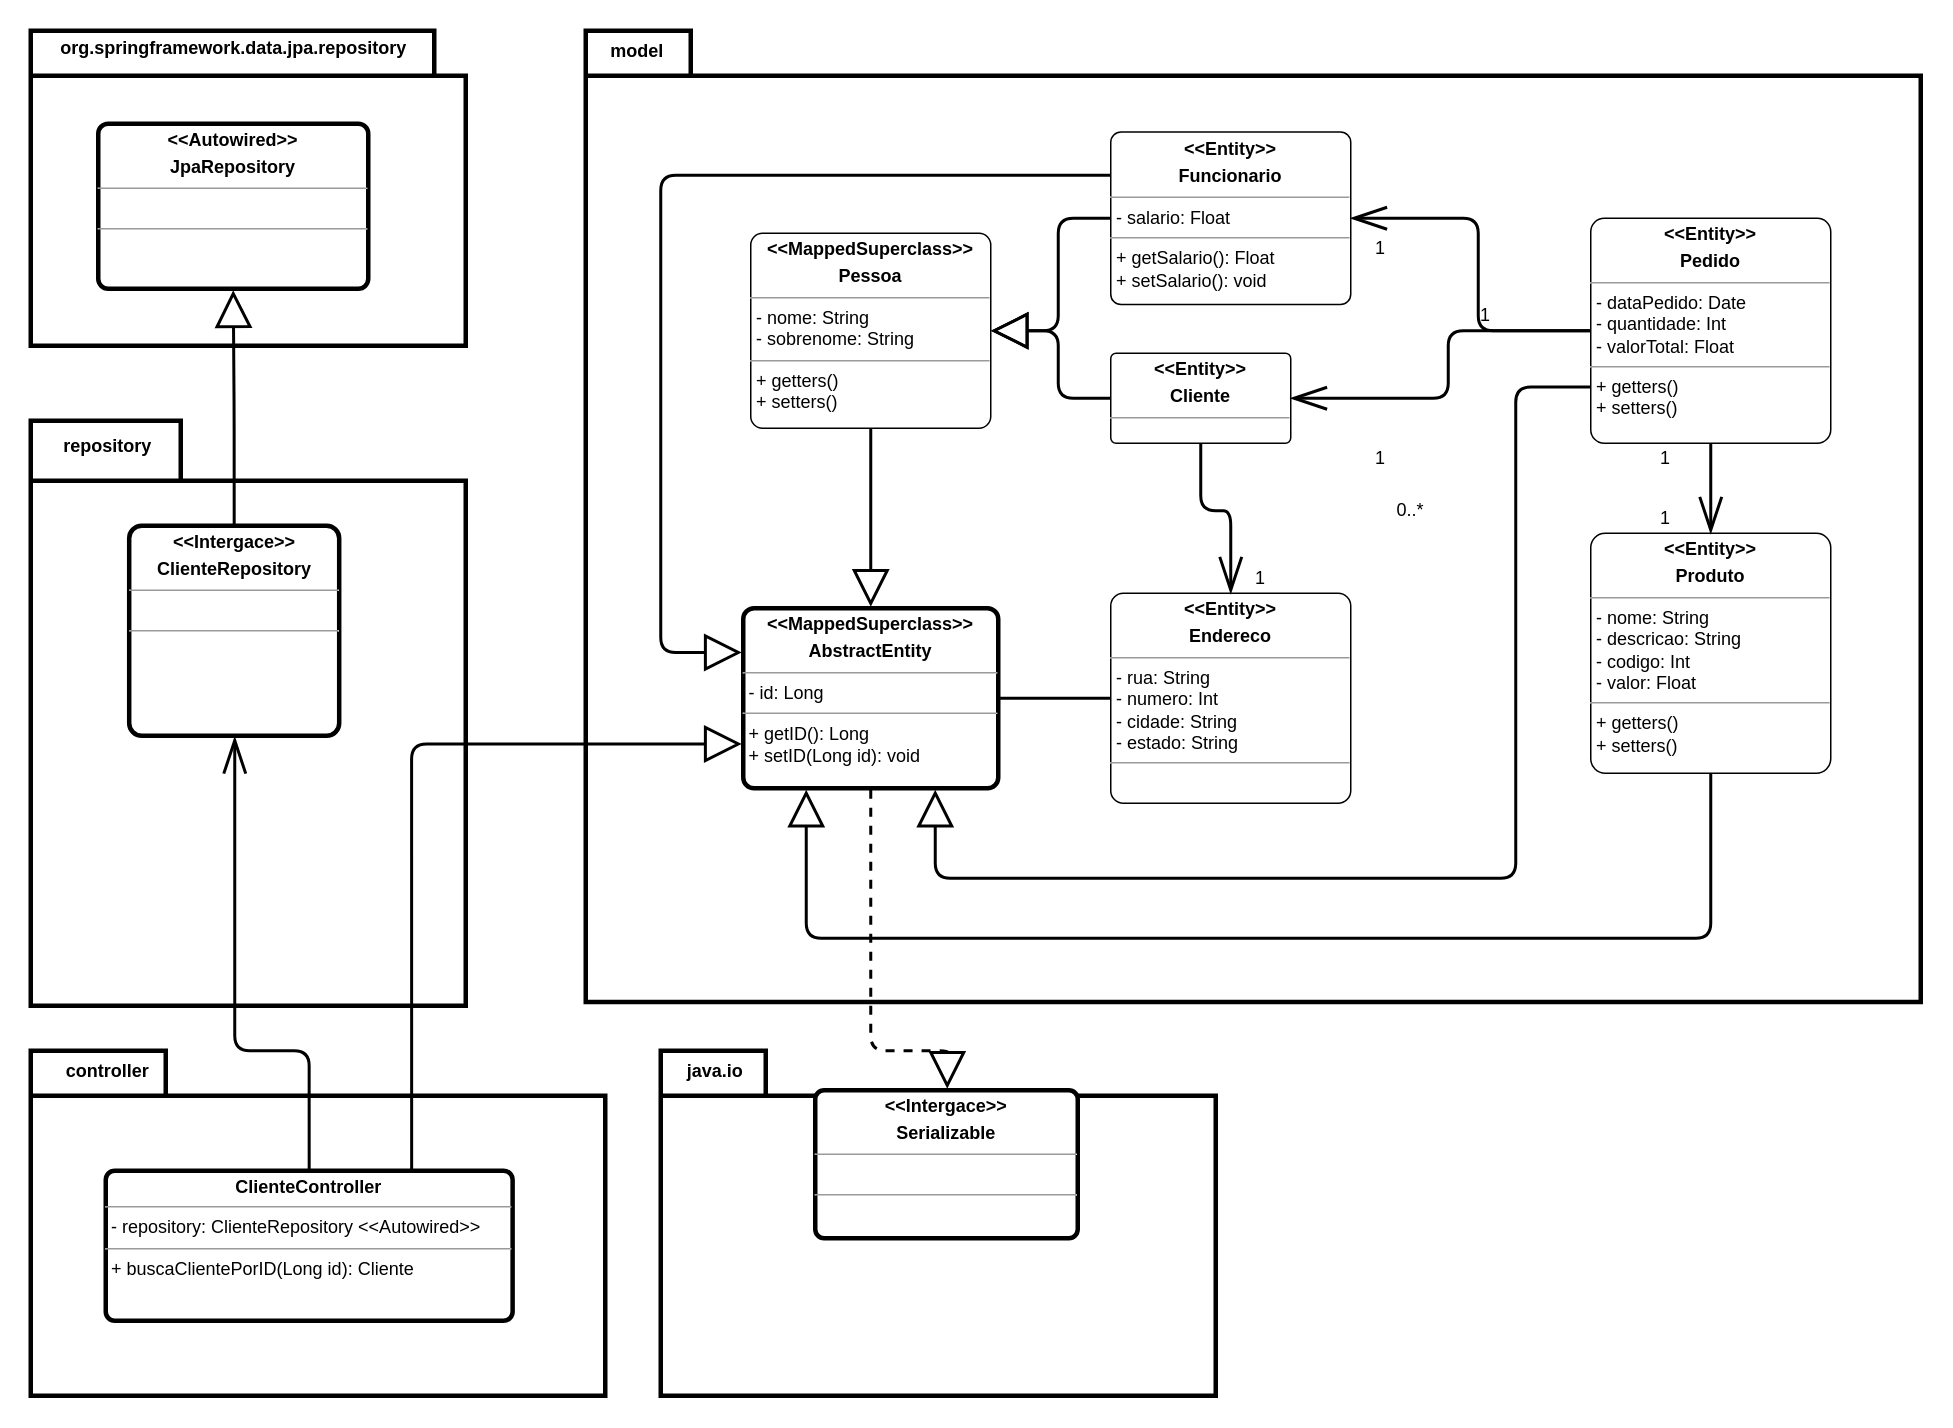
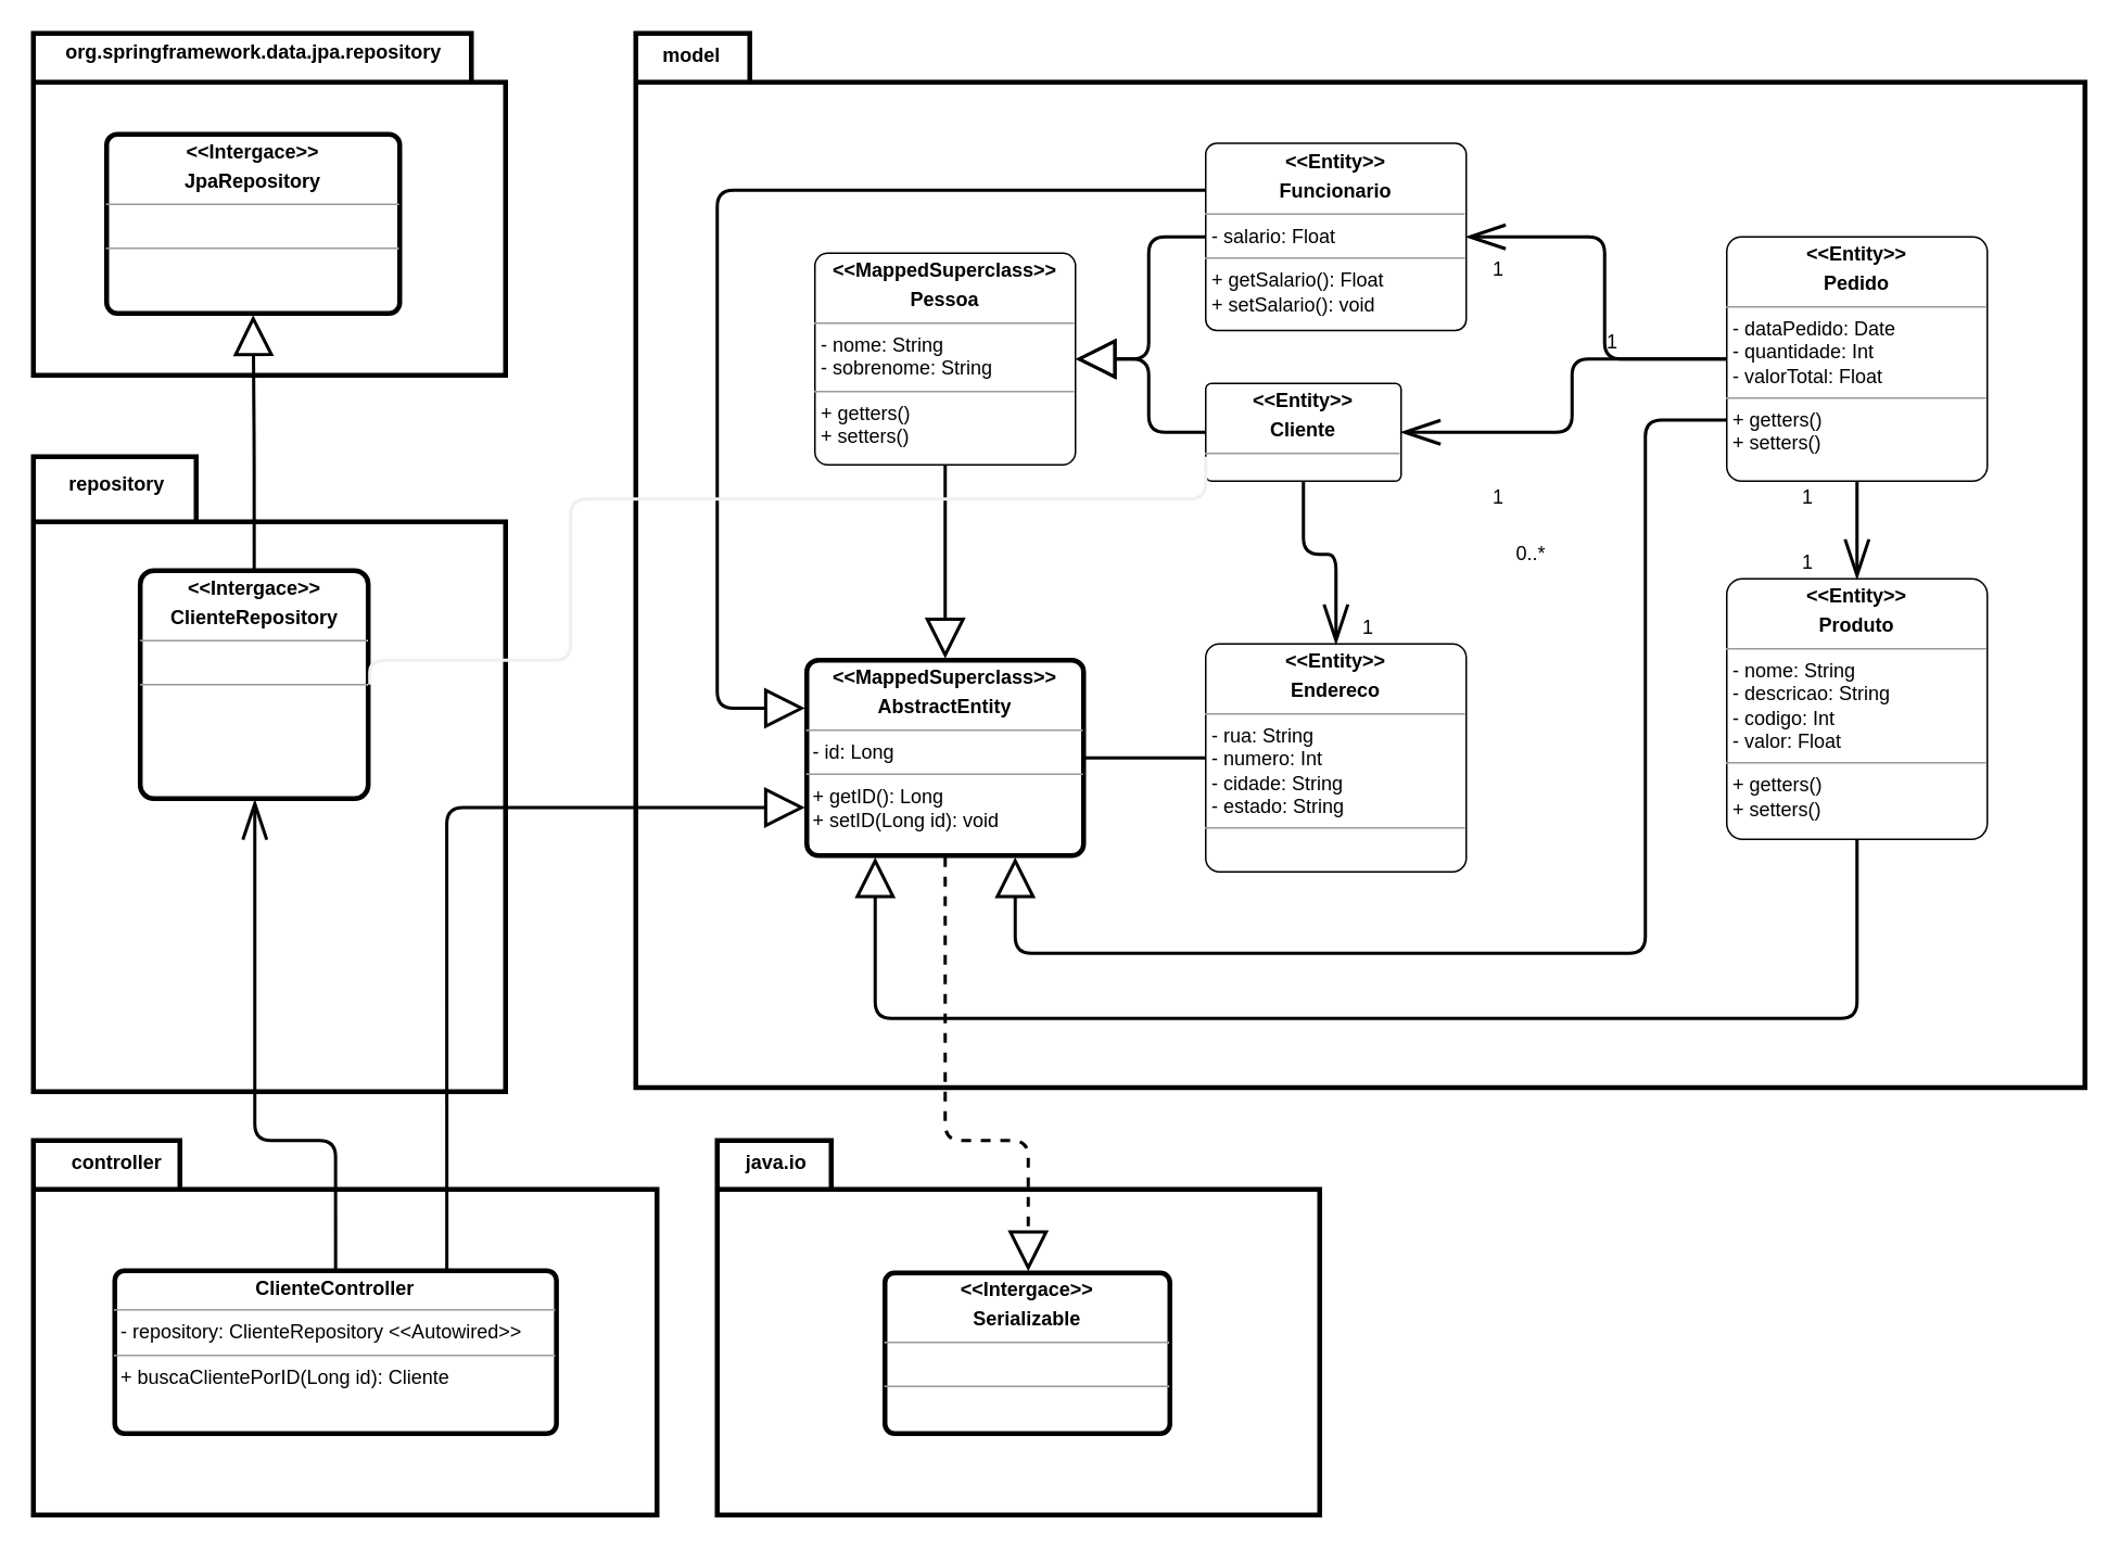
- <mxCell id="35" value="&lt;p style=&quot;margin: 0px ; margin-top: 4px ; text-align: center&quot;&gt;&lt;b&gt;&amp;lt;&amp;lt;Autowired&amp;gt;&amp;gt;&lt;/b&gt;&lt;/p&gt;&lt;p style=&quot;margin: 0px ; margin-top: 4px ; text-align: center&quot;&gt;&lt;b&gt;JpaRepository&lt;/b&gt;&lt;/p&gt;&lt;hr size=&quot;1&quot;&gt;&lt;p style=&quot;margin: 0px ; margin-left: 4px&quot;&gt;&lt;br&gt;&lt;/p&gt;&lt;hr size=&quot;1&quot;&gt;&lt;p style=&quot;margin: 0px ; margin-left: 4px&quot;&gt;&lt;br&gt;&lt;/p&gt;" style="verticalAlign=middle;align=left;overflow=fill;fontSize=12;fontFamily=Helvetica;html=1;rounded=1;arcSize=6;perimeterSpacing=1;strokeWidth=3;autosize=1;spacing=10;" vertex="1" parent="34"><mxGeometry x="45" y="62" width="180" height="110" as="geometry" /></mxCell>
+ <mxCell id="35" value="&lt;p style=&quot;margin: 0px ; margin-top: 4px ; text-align: center&quot;&gt;&lt;b&gt;&amp;lt;&amp;lt;Intergace&amp;gt;&amp;gt;&lt;/b&gt;&lt;/p&gt;&lt;p style=&quot;margin: 0px ; margin-top: 4px ; text-align: center&quot;&gt;&lt;b&gt;JpaRepository&lt;/b&gt;&lt;/p&gt;&lt;hr size=&quot;1&quot;&gt;&lt;p style=&quot;margin: 0px ; margin-left: 4px&quot;&gt;&lt;br&gt;&lt;/p&gt;&lt;hr size=&quot;1&quot;&gt;&lt;p style=&quot;margin: 0px ; margin-left: 4px&quot;&gt;&lt;br&gt;&lt;/p&gt;" style="verticalAlign=middle;align=left;overflow=fill;fontSize=12;fontFamily=Helvetica;html=1;rounded=1;arcSize=6;perimeterSpacing=1;strokeWidth=3;autosize=1;spacing=10;" vertex="1" parent="34"><mxGeometry x="45" y="62" width="180" height="110" as="geometry" /></mxCell>
+ <mxCell id="40" style="edgeStyle=orthogonalEdgeStyle;rounded=1;orthogonalLoop=1;jettySize=auto;html=1;exitX=0;exitY=0.75;exitDx=0;exitDy=0;entryX=1;entryY=0.5;entryDx=0;entryDy=0;endArrow=none;endFill=0;startSize=20;endSize=20;strokeColor=#f0f0f0;strokeWidth=2;" edge="1" parent="1" source="3" target="31"><mxGeometry relative="1" as="geometry"><Array as="points"><mxPoint x="350" y="306" /><mxPoint x="350" y="405" /></Array></mxGeometry></mxCell>
- <mxCell id="29" value="&lt;p style=&quot;margin: 0px ; margin-top: 4px ; text-align: center&quot;&gt;&lt;b&gt;&amp;lt;&amp;lt;Intergace&amp;gt;&amp;gt;&lt;/b&gt;&lt;/p&gt;&lt;p style=&quot;margin: 0px ; margin-top: 4px ; text-align: center&quot;&gt;&lt;b&gt;Serializable&lt;/b&gt;&lt;/p&gt;&lt;hr size=&quot;1&quot;&gt;&lt;p style=&quot;margin: 0px ; margin-left: 4px&quot;&gt;&lt;br&gt;&lt;/p&gt;&lt;hr size=&quot;1&quot;&gt;&lt;p style=&quot;margin: 0px ; margin-left: 4px&quot;&gt;&lt;br&gt;&lt;/p&gt;" style="verticalAlign=middle;align=left;overflow=fill;fontSize=12;fontFamily=Helvetica;html=1;rounded=1;arcSize=6;perimeterSpacing=1;strokeWidth=3;autosize=1;spacing=10;" vertex="1" parent="28"><mxGeometry x="103" y="26.36" width="175" height="98.64" as="geometry" /></mxCell>
+ <mxCell id="29" value="&lt;p style=&quot;margin: 0px ; margin-top: 4px ; text-align: center&quot;&gt;&lt;b&gt;&amp;lt;&amp;lt;Intergace&amp;gt;&amp;gt;&lt;/b&gt;&lt;/p&gt;&lt;p style=&quot;margin: 0px ; margin-top: 4px ; text-align: center&quot;&gt;&lt;b&gt;Serializable&lt;/b&gt;&lt;/p&gt;&lt;hr size=&quot;1&quot;&gt;&lt;p style=&quot;margin: 0px ; margin-left: 4px&quot;&gt;&lt;br&gt;&lt;/p&gt;&lt;hr size=&quot;1&quot;&gt;&lt;p style=&quot;margin: 0px ; margin-left: 4px&quot;&gt;&lt;br&gt;&lt;/p&gt;" style="verticalAlign=middle;align=left;overflow=fill;fontSize=12;fontFamily=Helvetica;html=1;rounded=1;arcSize=6;perimeterSpacing=1;strokeWidth=3;autosize=1;spacing=10;" vertex="1" parent="28"><mxGeometry x="103" y="81.36" width="175" height="98.64" as="geometry" /></mxCell>
